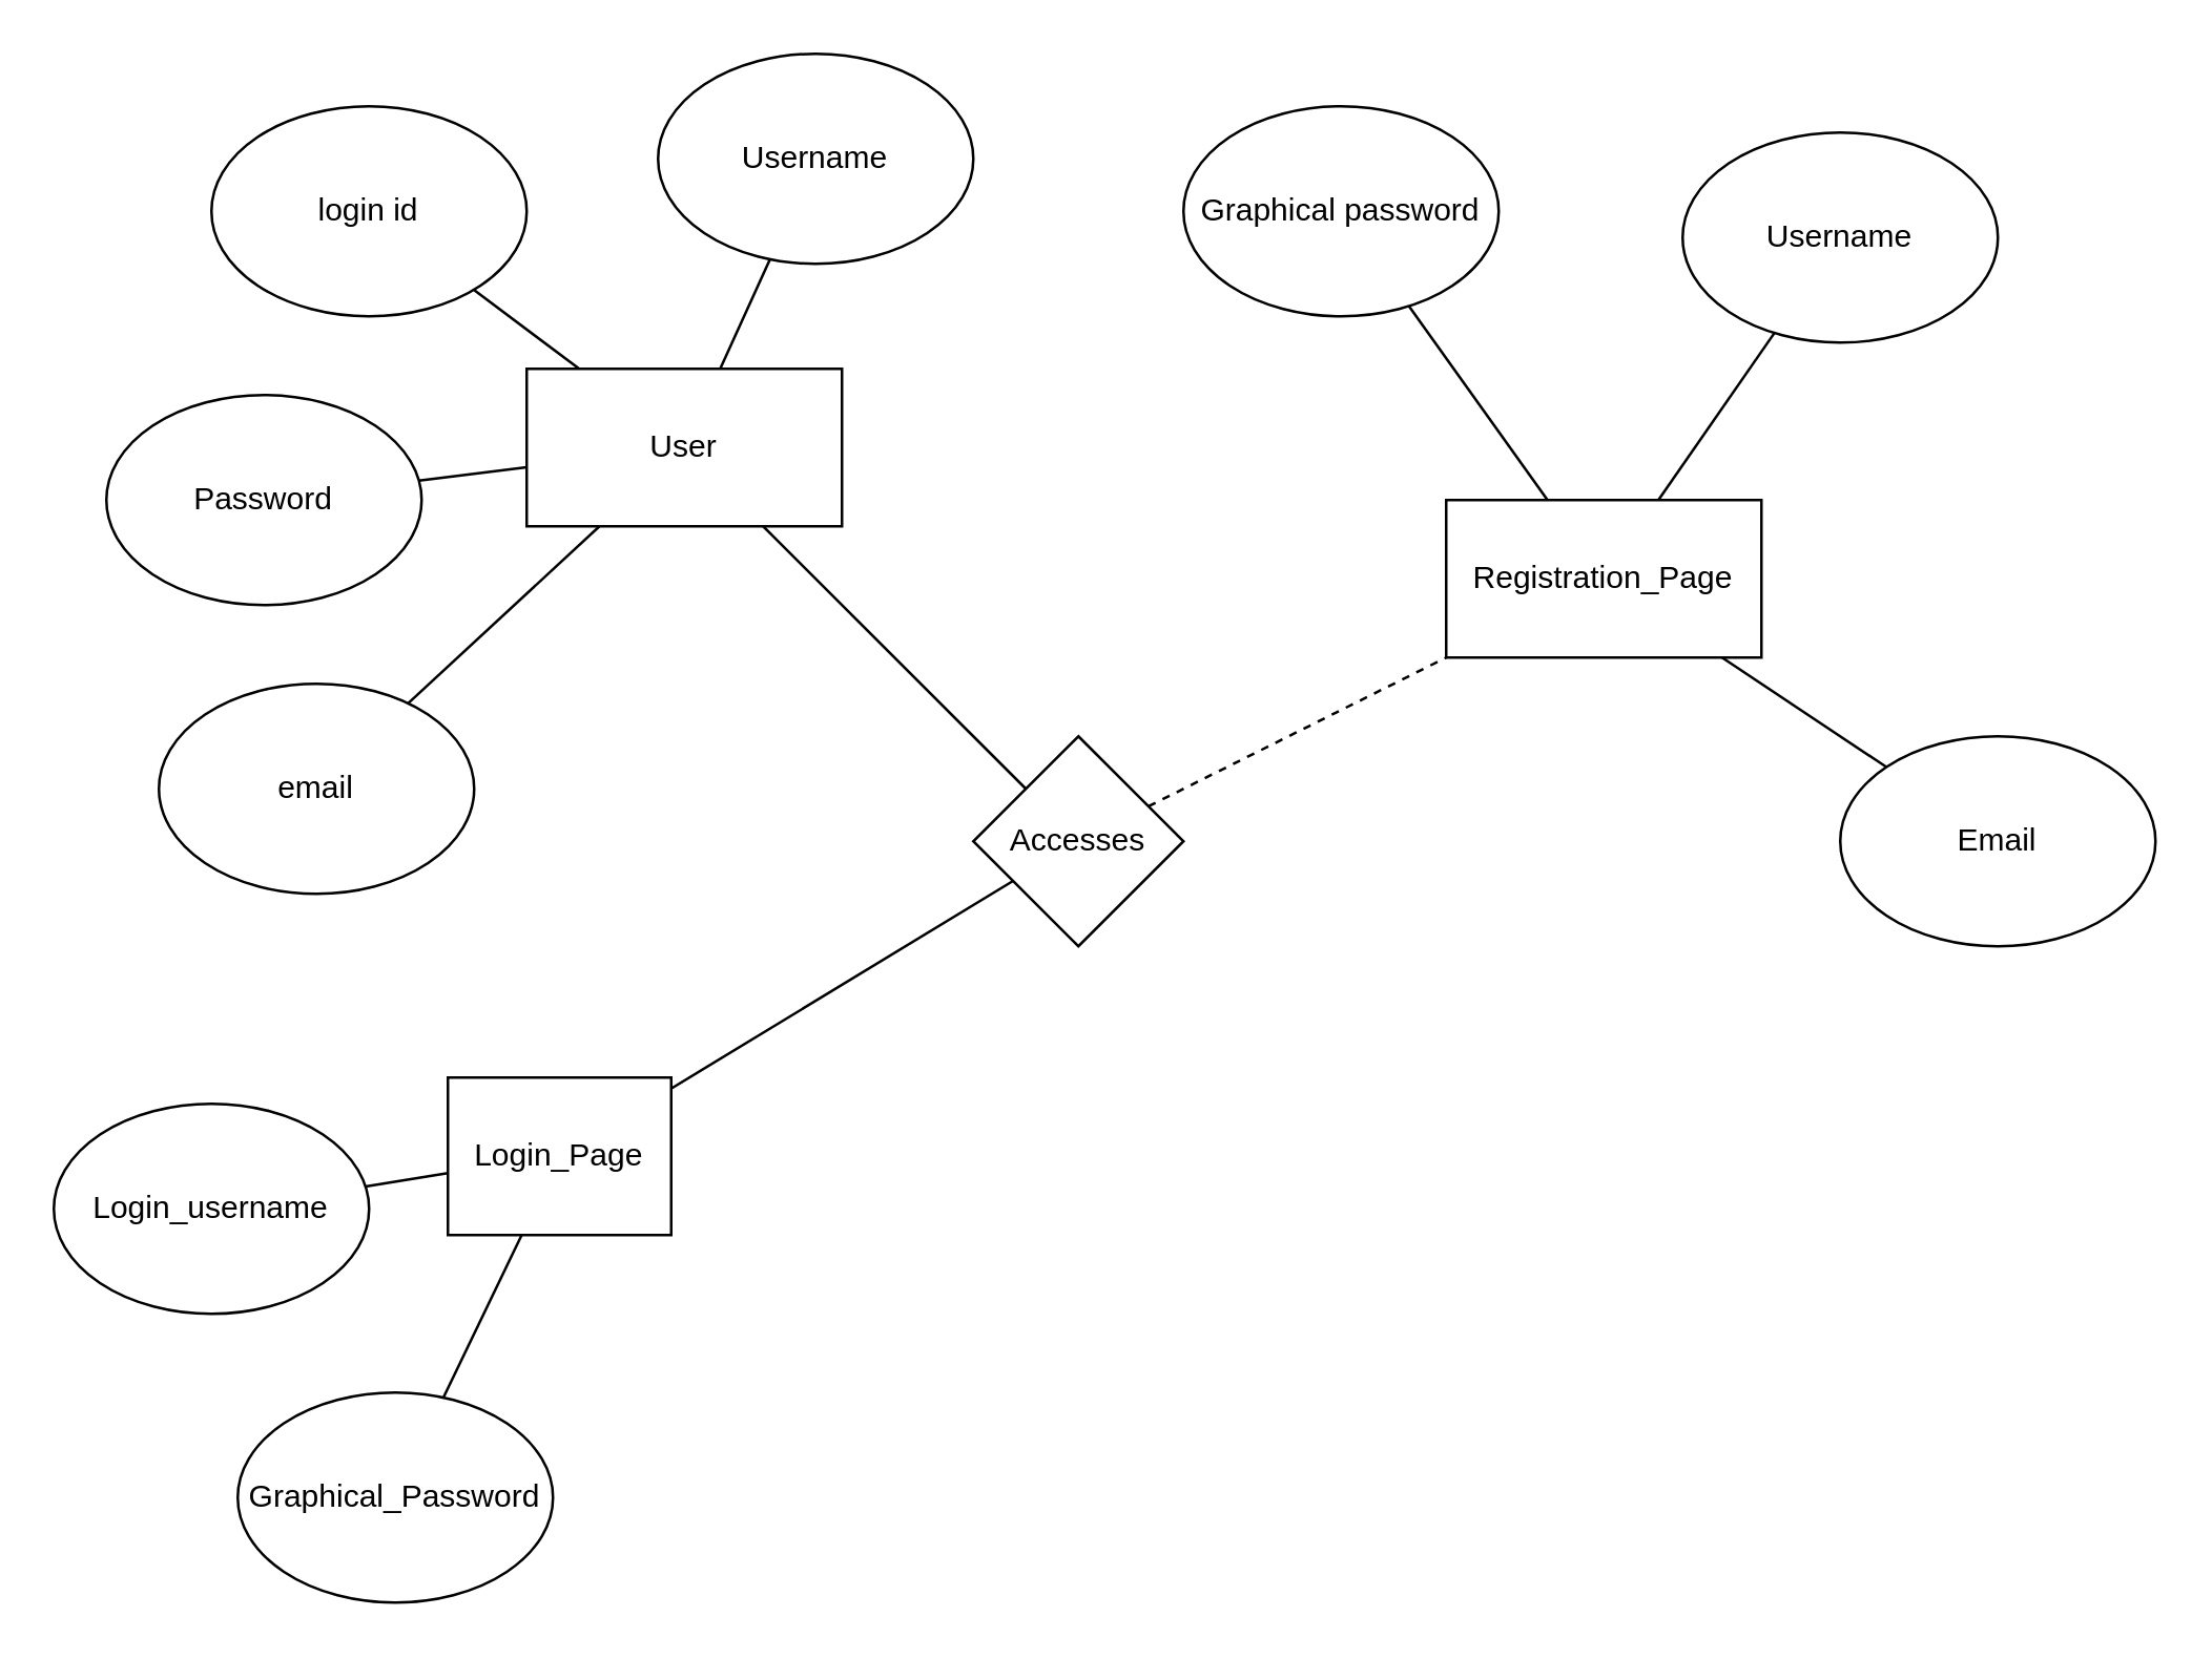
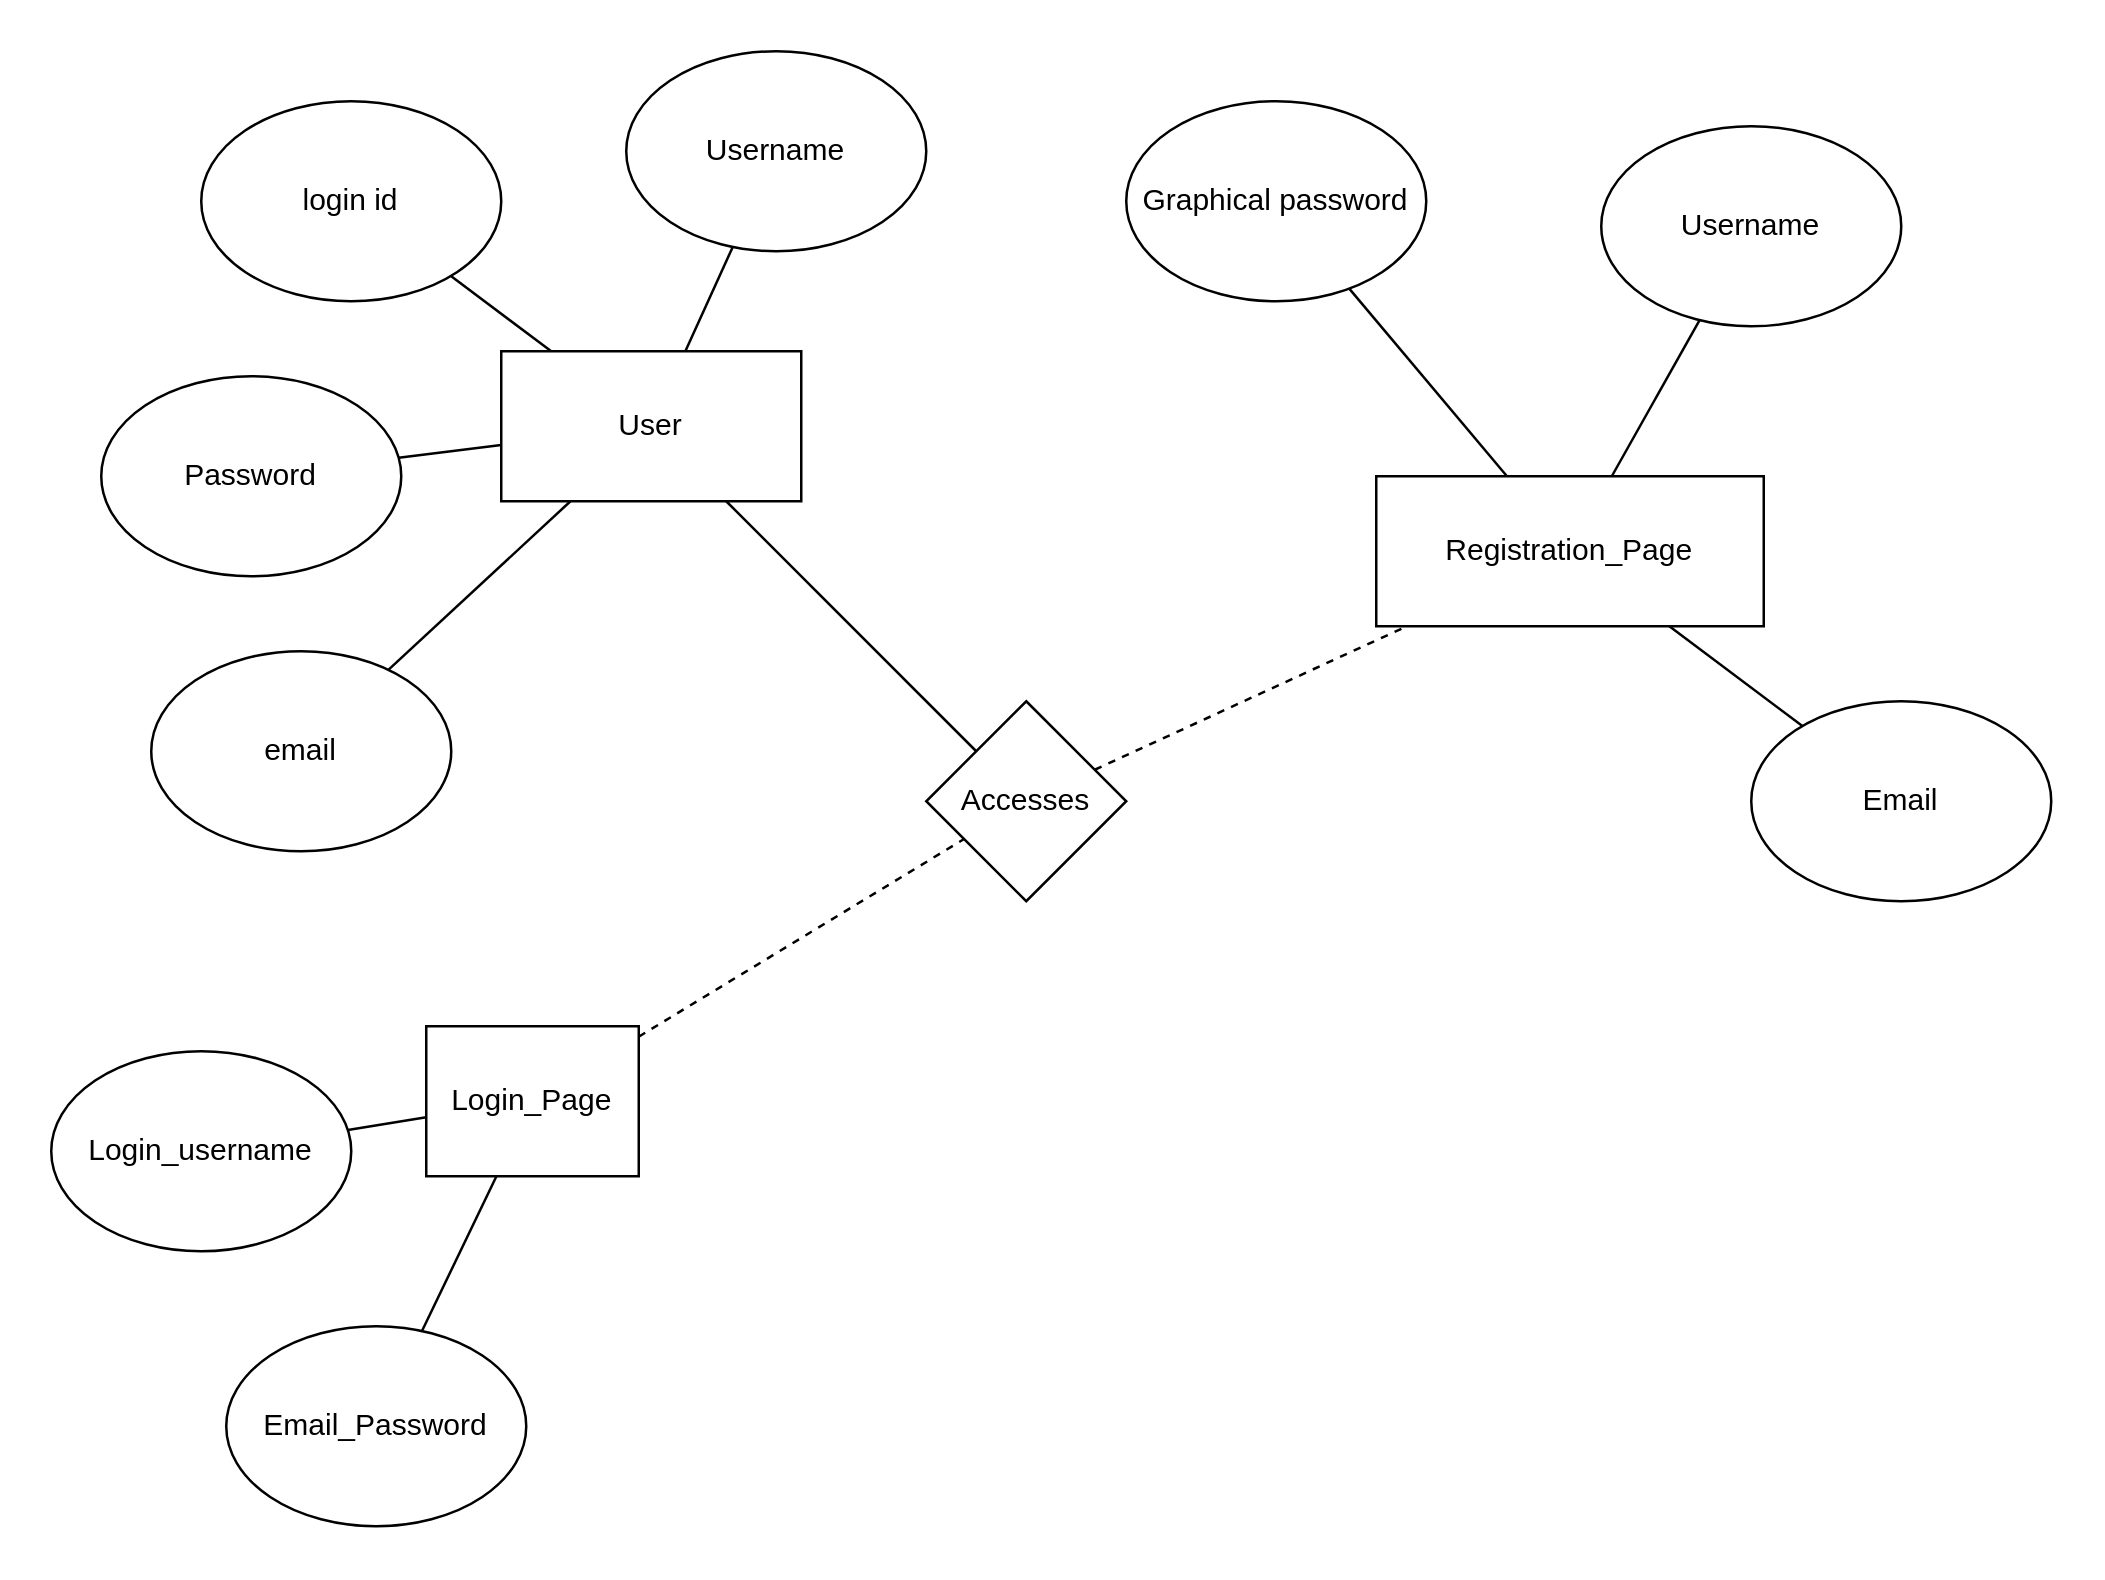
- <mxCell id="19" value="Registration_Page" style="rounded=0;whiteSpace=wrap;html=1;" vertex="1" parent="1"><mxGeometry x="550" y="190" width="120" height="60" as="geometry" /></mxCell>
+ <mxCell id="19" value="Registration_Page" style="rounded=0;whiteSpace=wrap;html=1;" vertex="1" parent="1"><mxGeometry x="550" y="190" width="155" height="60" as="geometry" /></mxCell>
- <mxCell id="17" value="" style="endArrow=none;html=1;rounded=0;" edge="1" parent="1" source="12" target="11"><mxGeometry width="50" height="50" relative="1" as="geometry"><mxPoint x="410" y="370" as="sourcePoint" /><mxPoint x="460" y="320" as="targetPoint" /></mxGeometry></mxCell>
+ <mxCell id="17" value="" style="endArrow=none;html=1;rounded=0;dashed=1;" edge="1" parent="1" source="12" target="11"><mxGeometry width="50" height="50" relative="1" as="geometry"><mxPoint x="410" y="370" as="sourcePoint" /><mxPoint x="460" y="320" as="targetPoint" /></mxGeometry></mxCell>
- <mxCell id="13" value="Graphical_Password" style="ellipse;whiteSpace=wrap;html=1;" vertex="1" parent="1"><mxGeometry x="90" y="530" width="120" height="80" as="geometry" /></mxCell>
+ <mxCell id="13" value="Email_Password" style="ellipse;whiteSpace=wrap;html=1;" vertex="1" parent="1"><mxGeometry x="90" y="530" width="120" height="80" as="geometry" /></mxCell>
